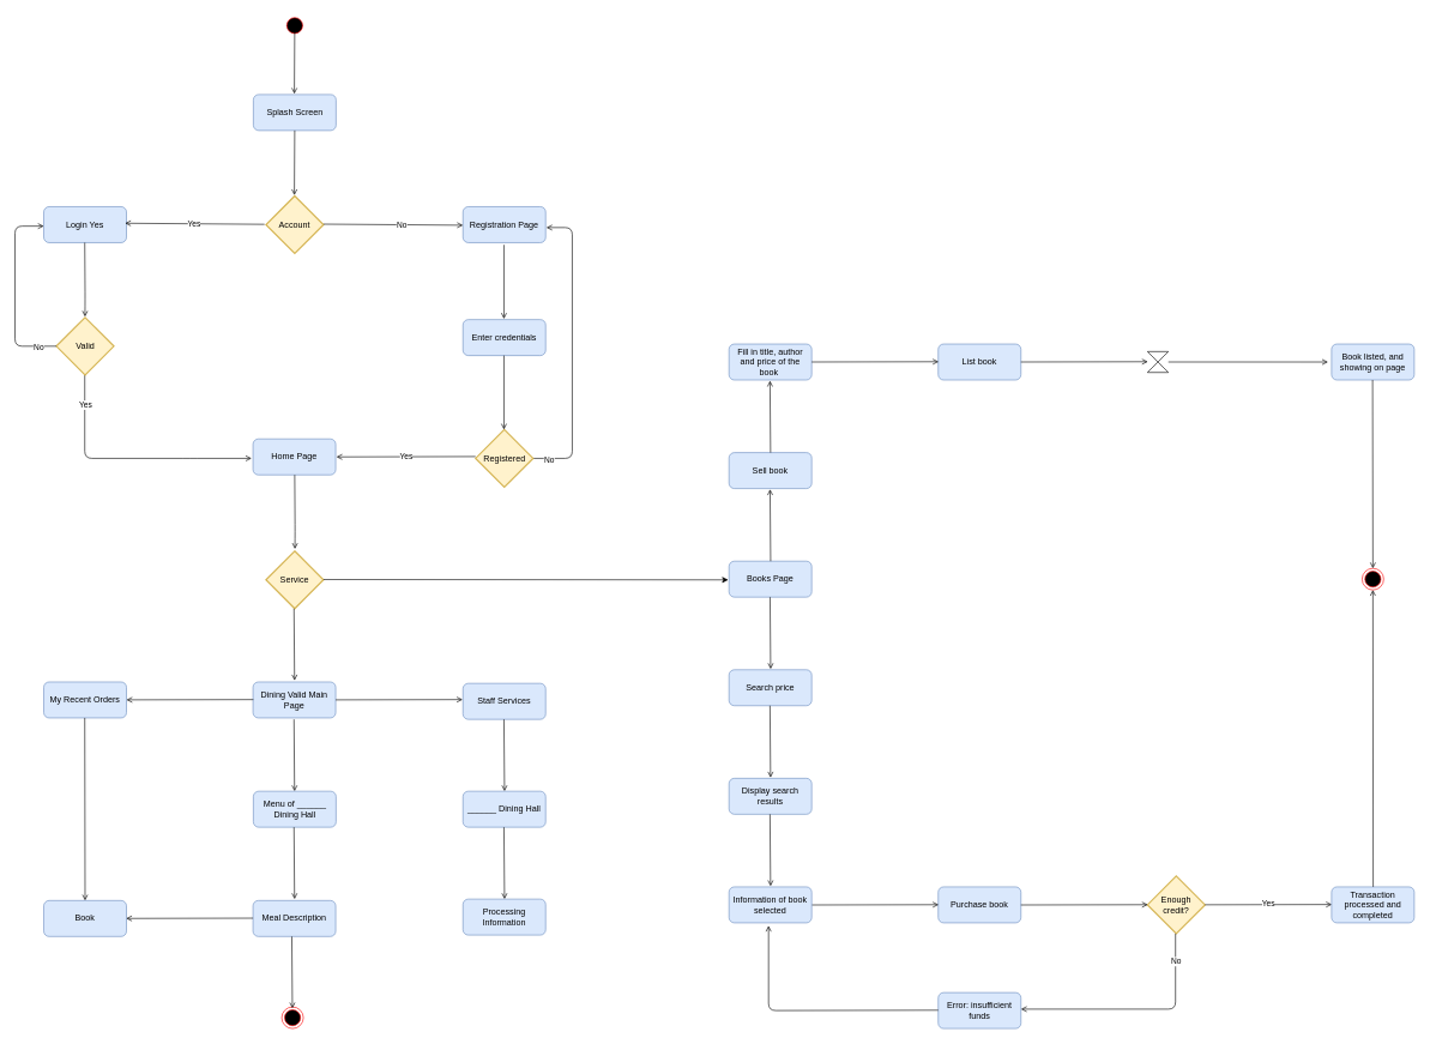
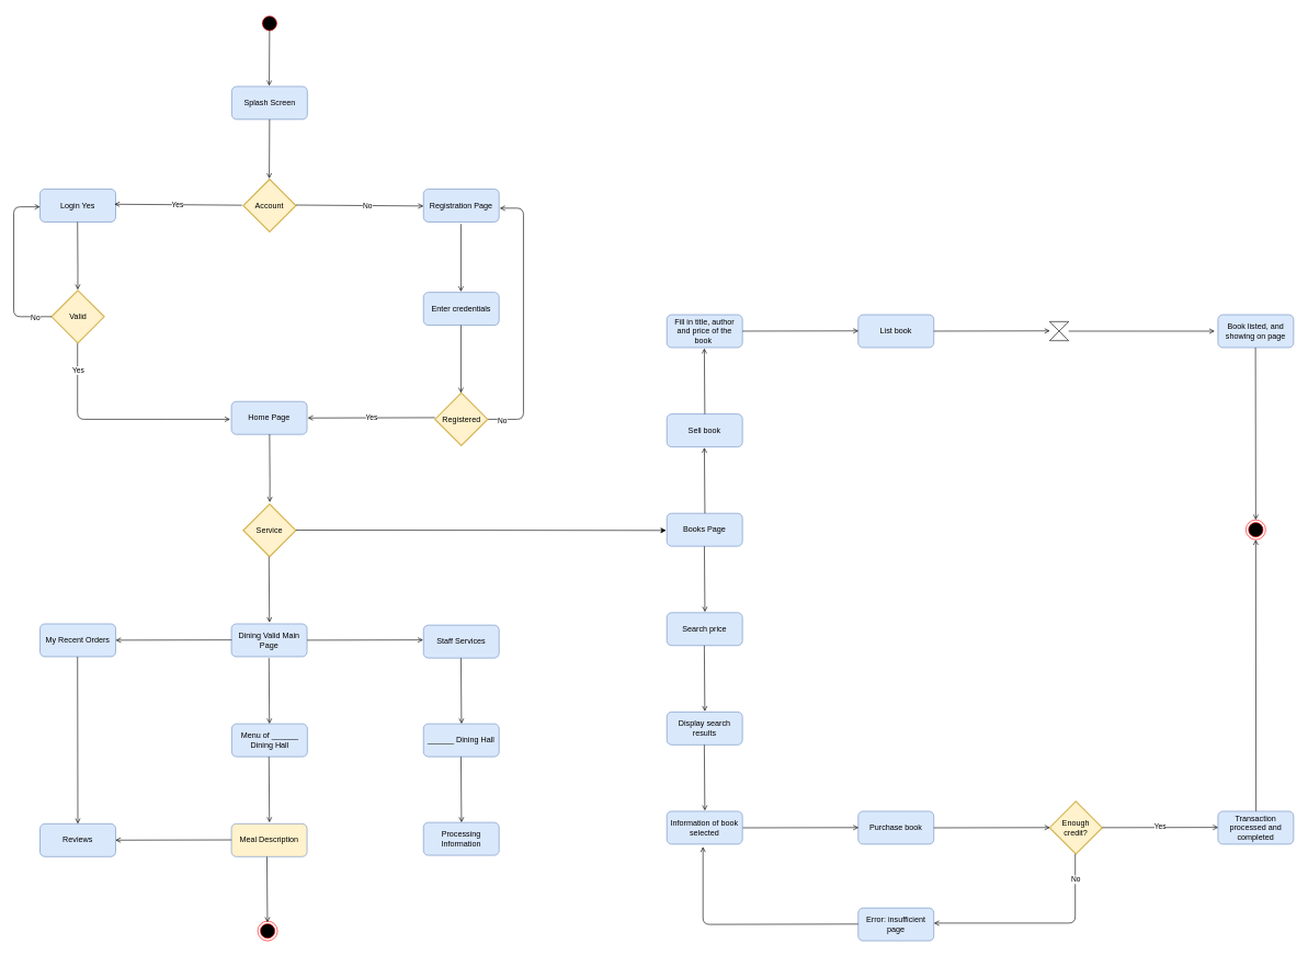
- <mxCell id="40" value="Book" style="rounded=1;whiteSpace=wrap;html=1;fillColor=#dae8fc;strokeColor=#6c8ebf;" parent="1" vertex="1"><mxGeometry x="60" y="1252" width="115" height="50" as="geometry" /></mxCell>
+ <mxCell id="40" value="Reviews" style="rounded=1;whiteSpace=wrap;html=1;fillColor=#dae8fc;strokeColor=#6c8ebf;" parent="1" vertex="1"><mxGeometry x="60" y="1252" width="115" height="50" as="geometry" /></mxCell>
- <mxCell id="37" value="Meal Description" style="rounded=1;whiteSpace=wrap;html=1;fillColor=#dae8fc;strokeColor=#6c8ebf;" parent="1" vertex="1"><mxGeometry x="351" y="1252" width="115" height="50" as="geometry" /></mxCell>
+ <mxCell id="37" value="Meal Description" style="rounded=1;whiteSpace=wrap;html=1;fillColor=#fff2cc;strokeColor=#6c8ebf;" parent="1" vertex="1"><mxGeometry x="351" y="1252" width="115" height="50" as="geometry" /></mxCell>
- <mxCell id="68" value="Error: insufficient funds" style="rounded=1;whiteSpace=wrap;html=1;fillColor=#dae8fc;strokeColor=#6c8ebf;" parent="1" vertex="1"><mxGeometry x="1304" y="1380" width="115" height="50" as="geometry" /></mxCell>
+ <mxCell id="68" value="Error: insufficient page" style="rounded=1;whiteSpace=wrap;html=1;fillColor=#dae8fc;strokeColor=#6c8ebf;" parent="1" vertex="1"><mxGeometry x="1304" y="1380" width="115" height="50" as="geometry" /></mxCell>
